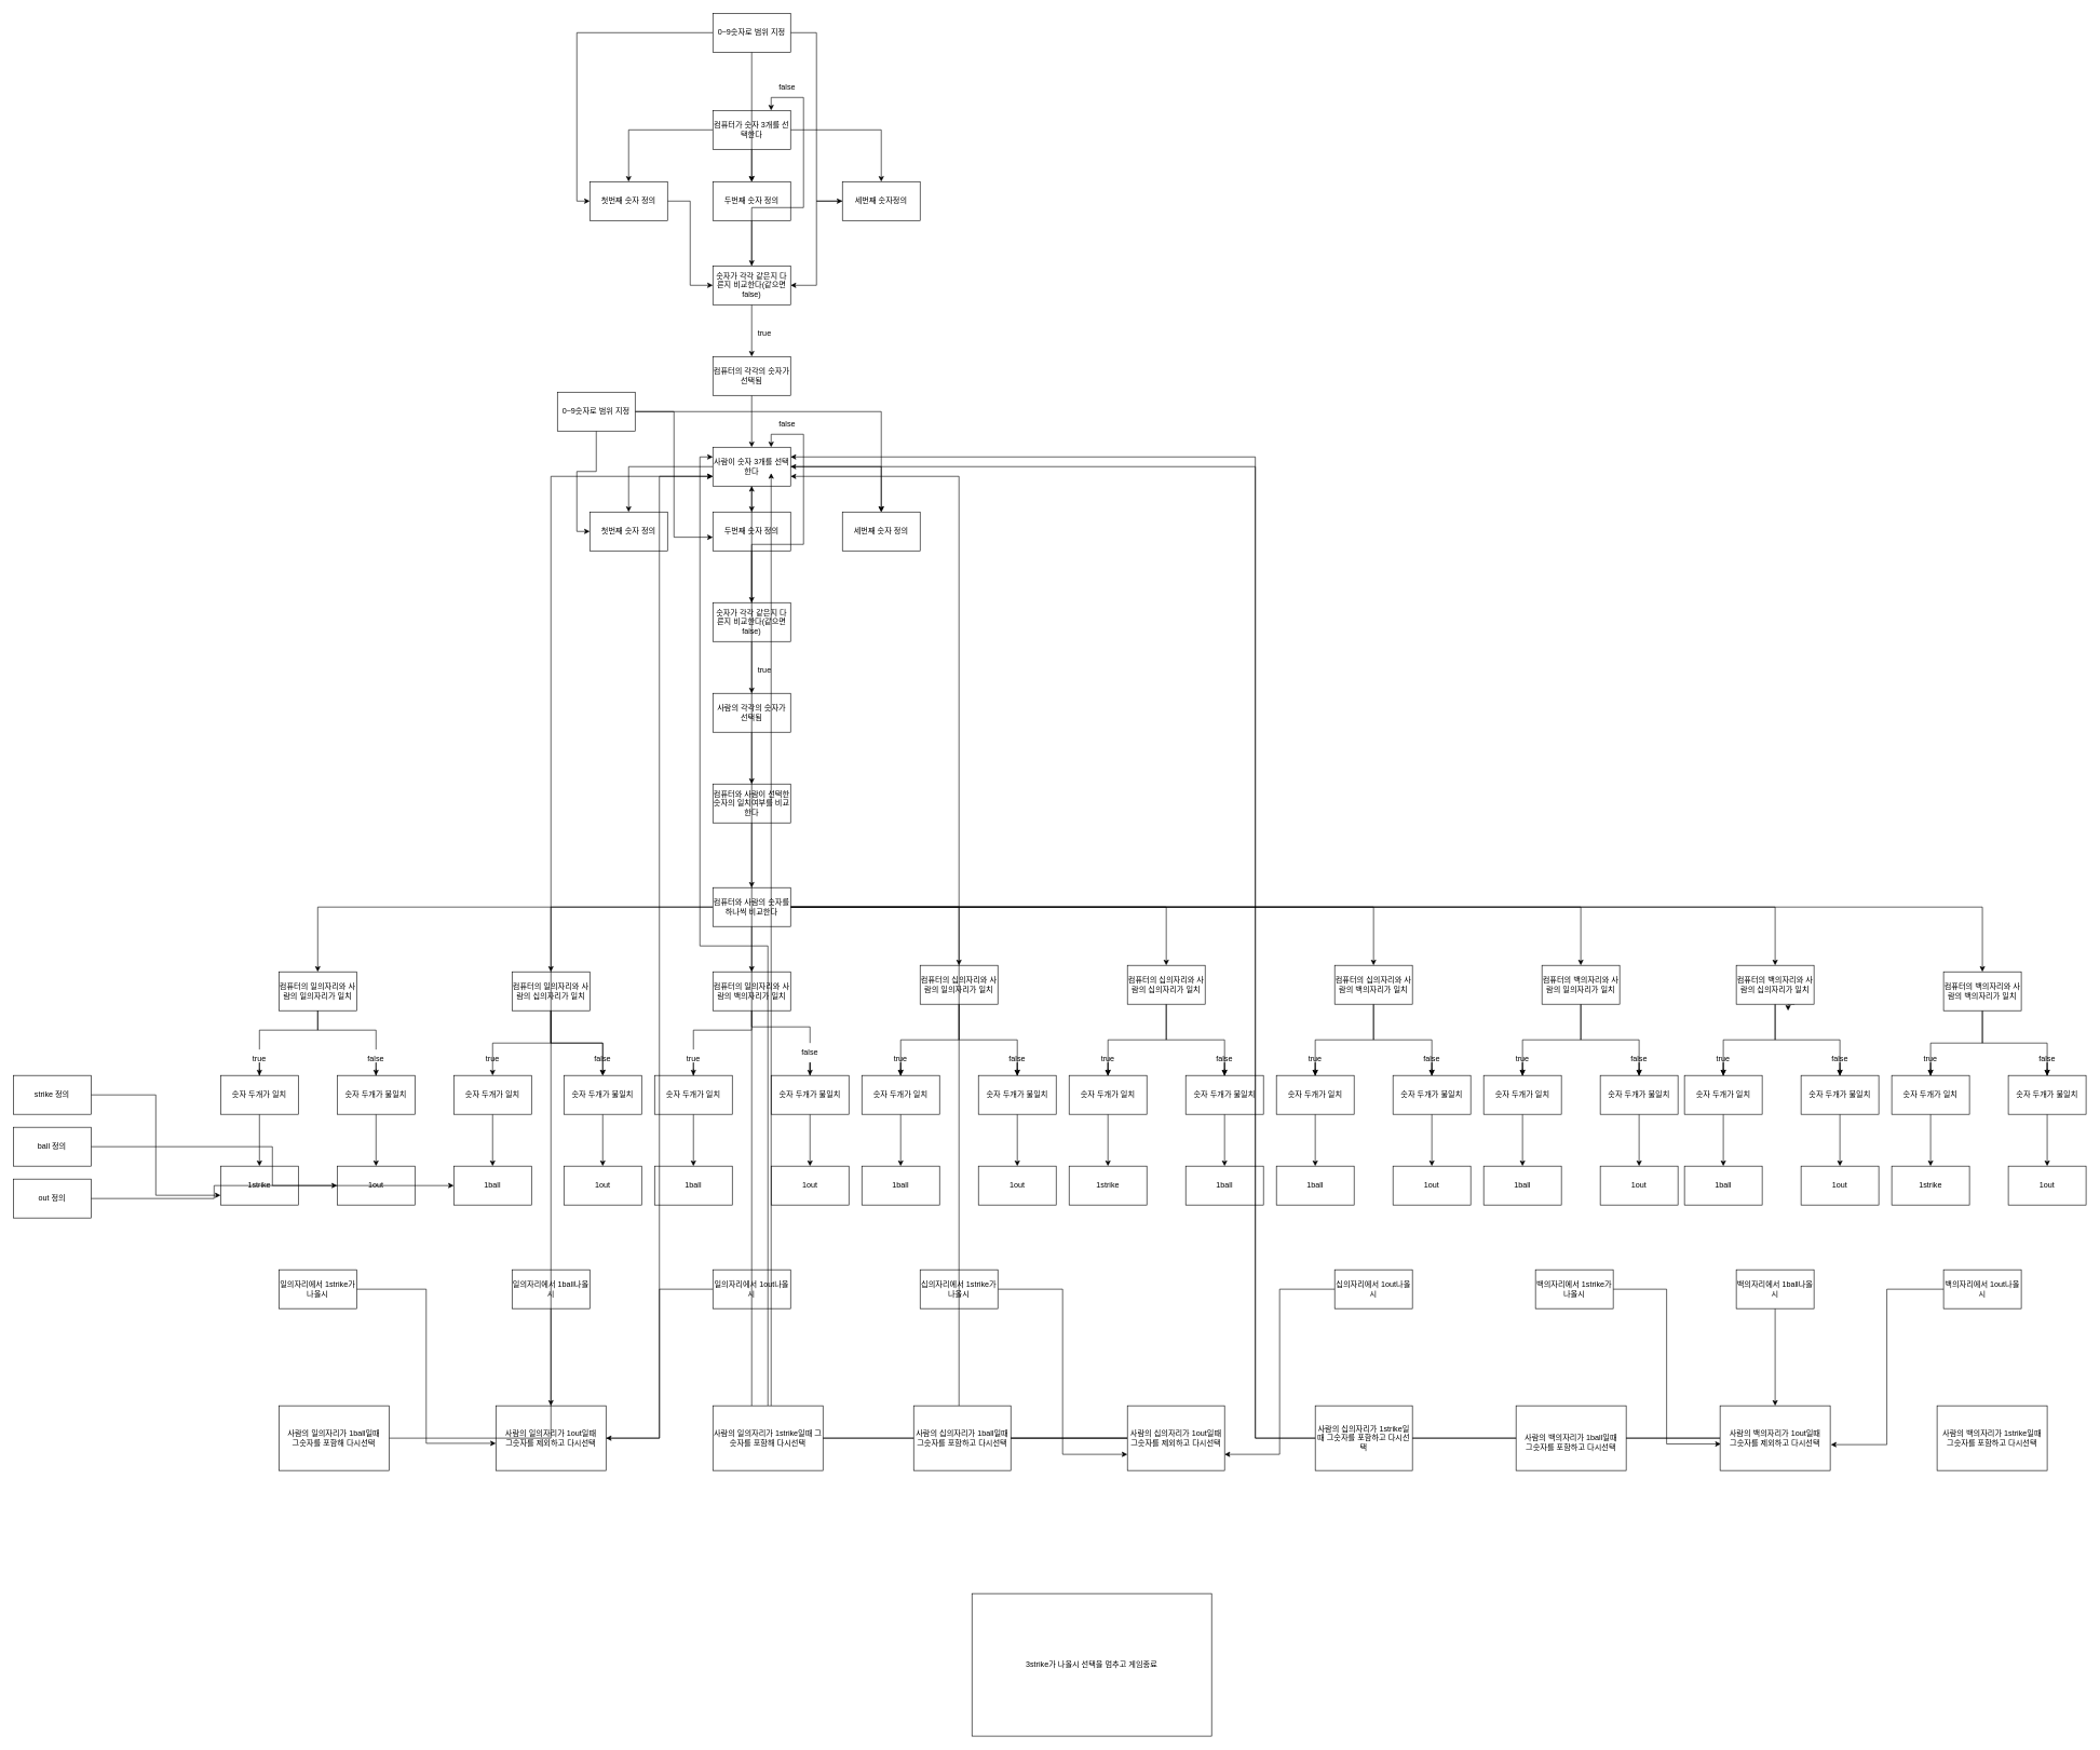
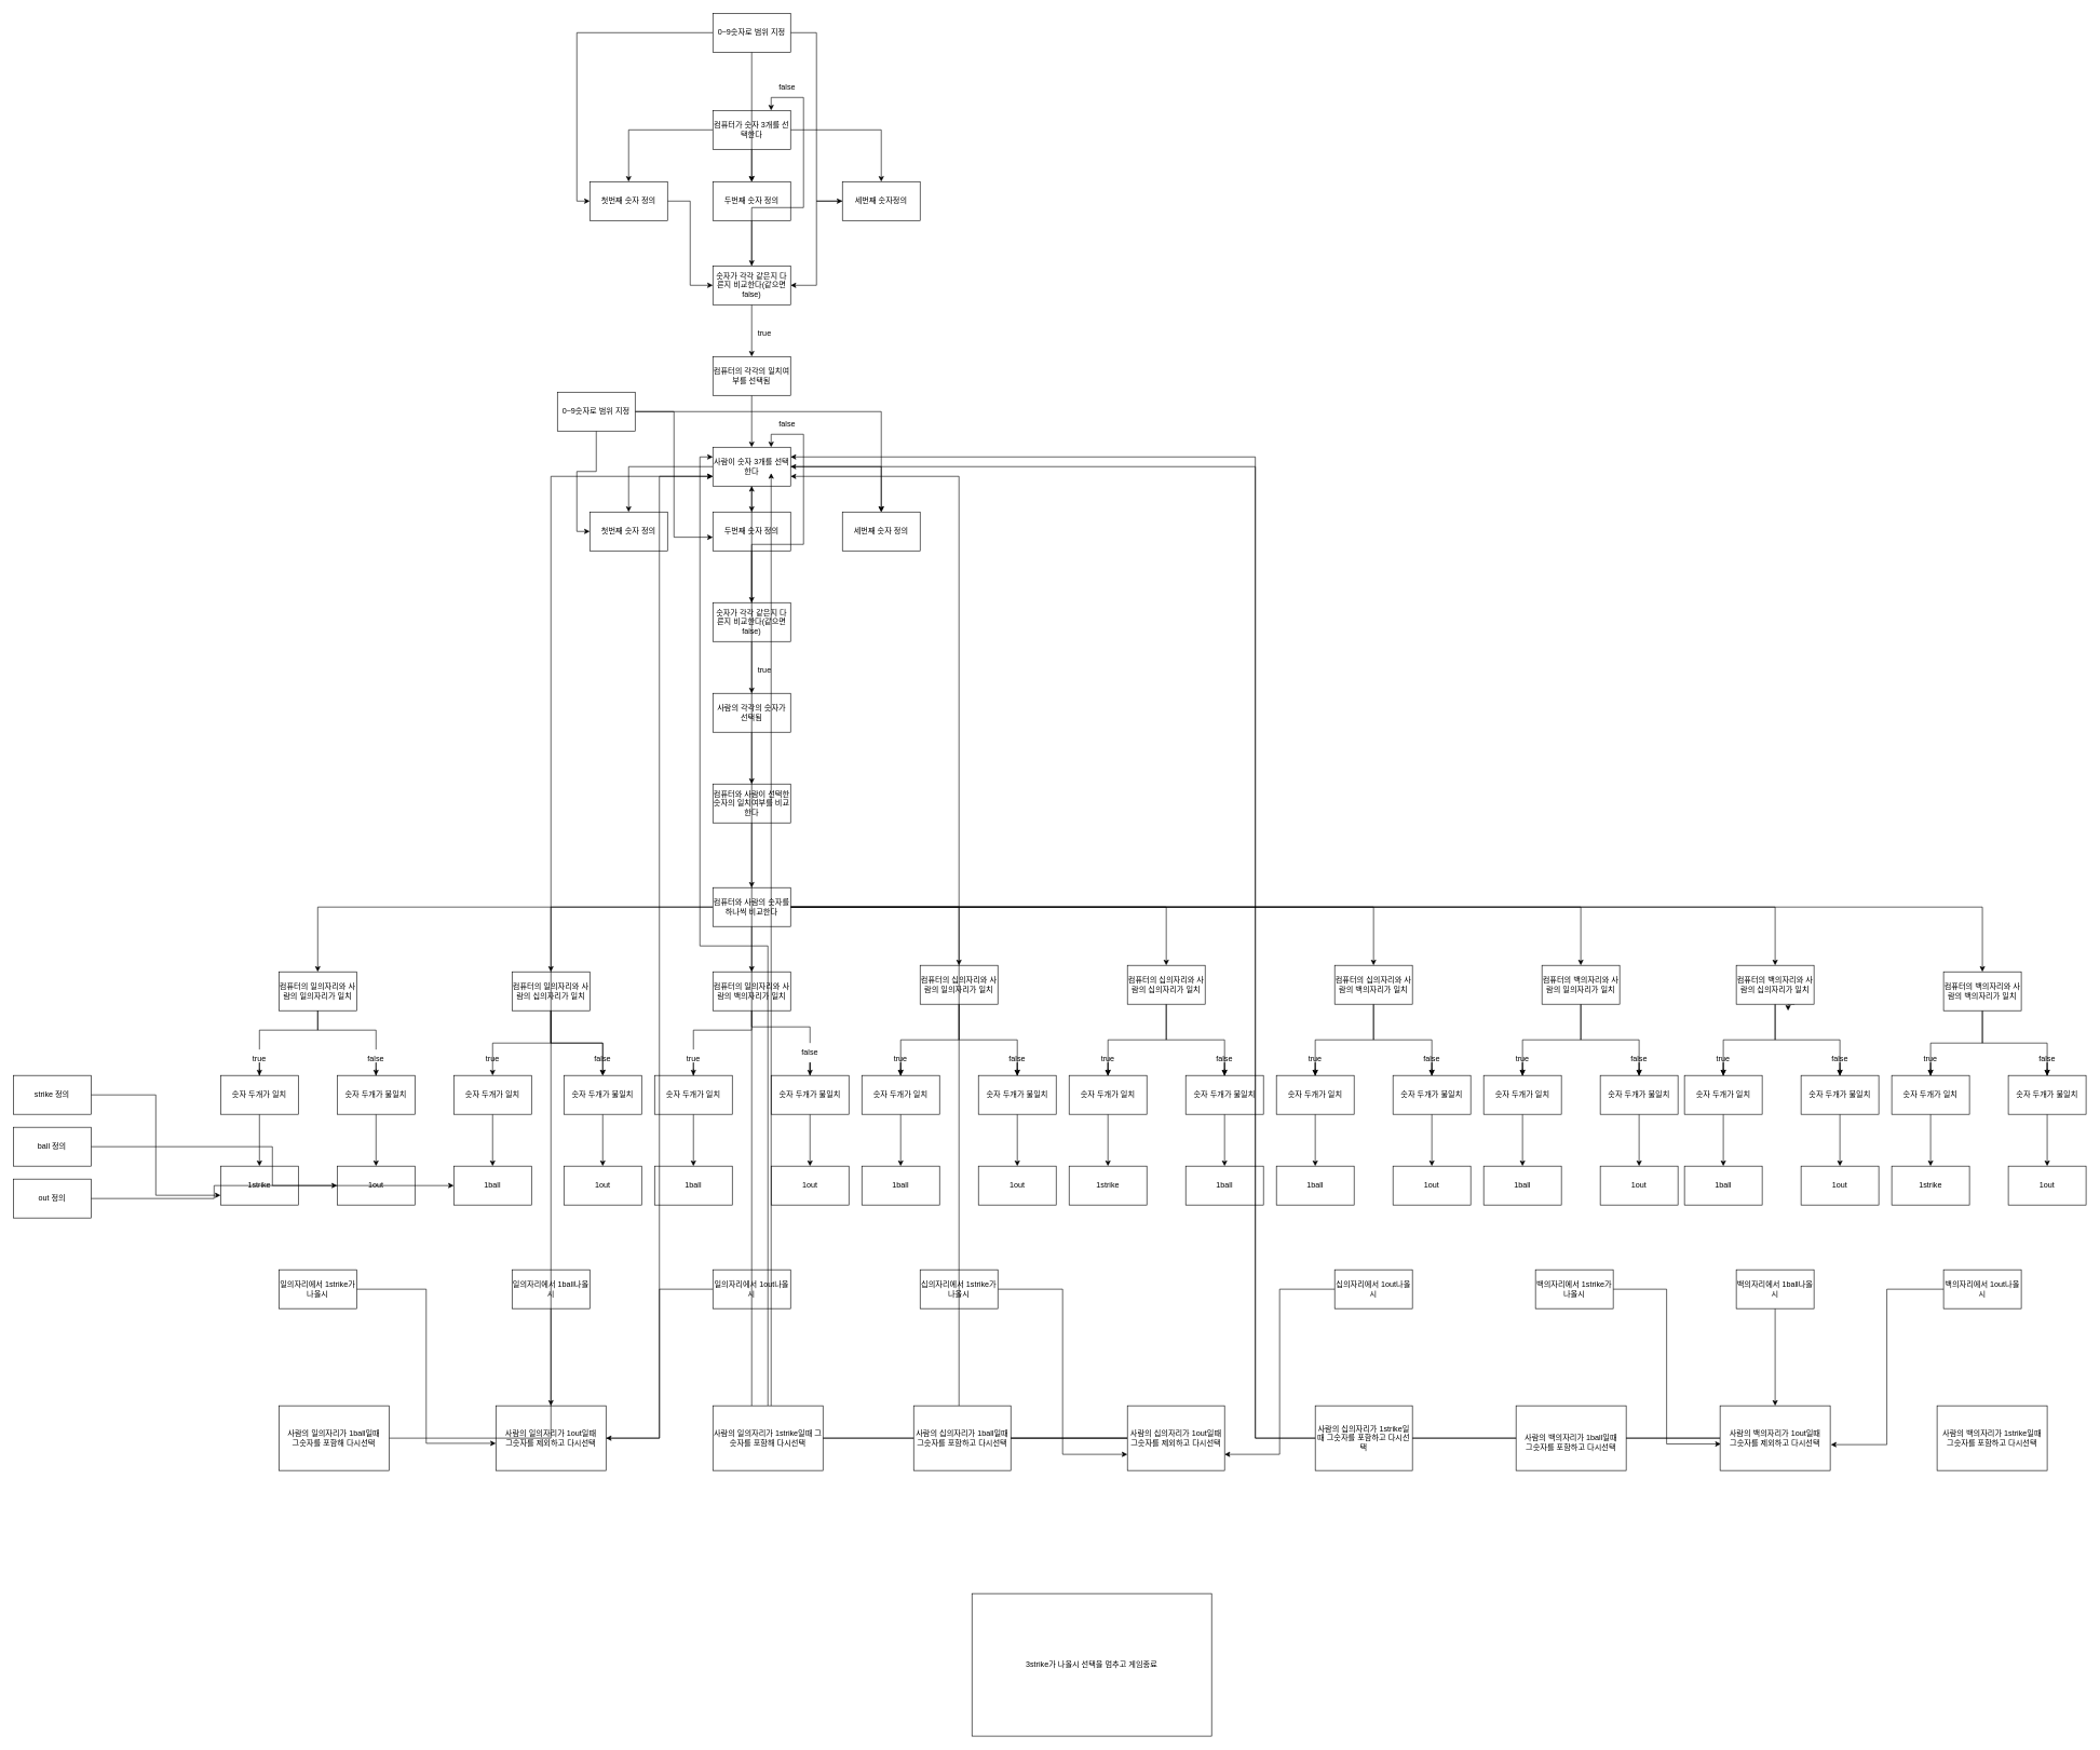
- <mxCell id="17" value="컴퓨터의 각각의 숫자가 선택됨" style="rounded=0;whiteSpace=wrap;html=1;" vertex="1" parent="1"><mxGeometry x="1100" y="550" width="120" height="60" as="geometry" /></mxCell>
+ <mxCell id="17" value="컴퓨터의 각각의 일치여부를 선택됨" style="rounded=0;whiteSpace=wrap;html=1;" vertex="1" parent="1"><mxGeometry x="1100" y="550" width="120" height="60" as="geometry" /></mxCell>
